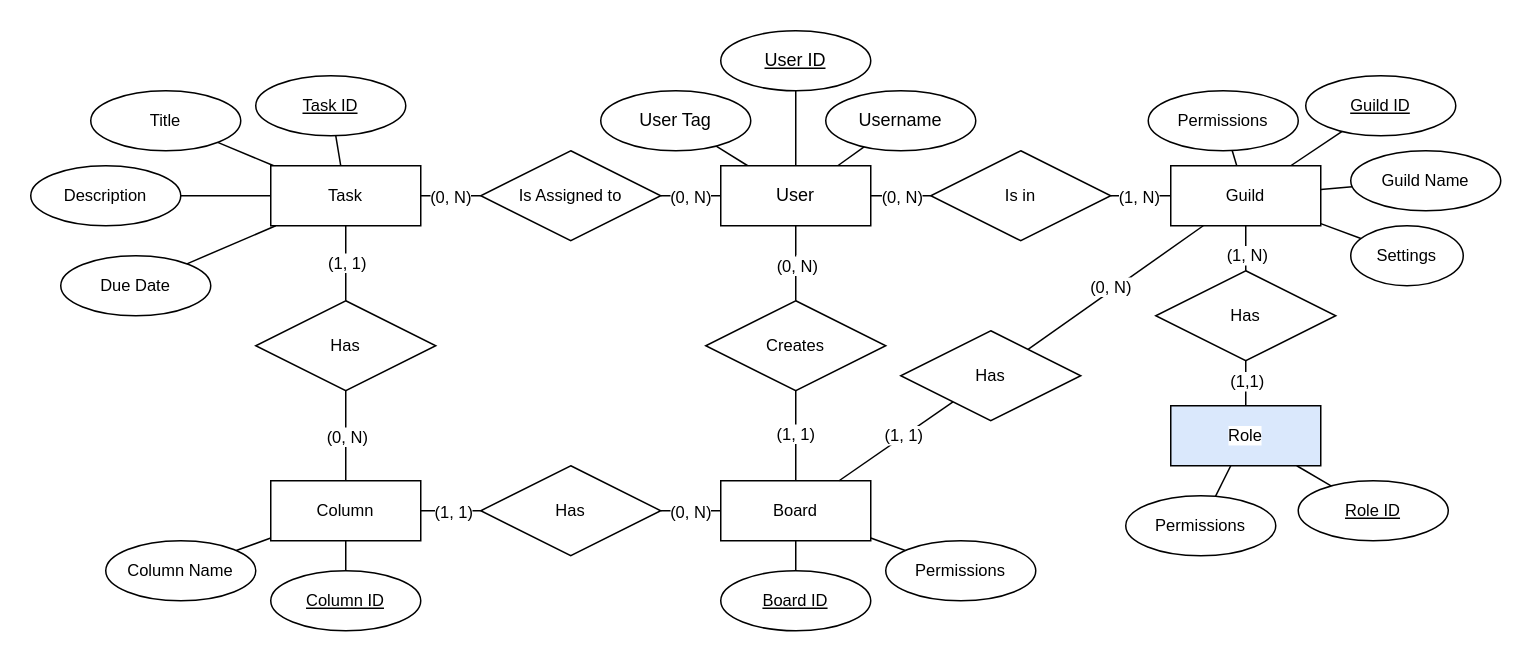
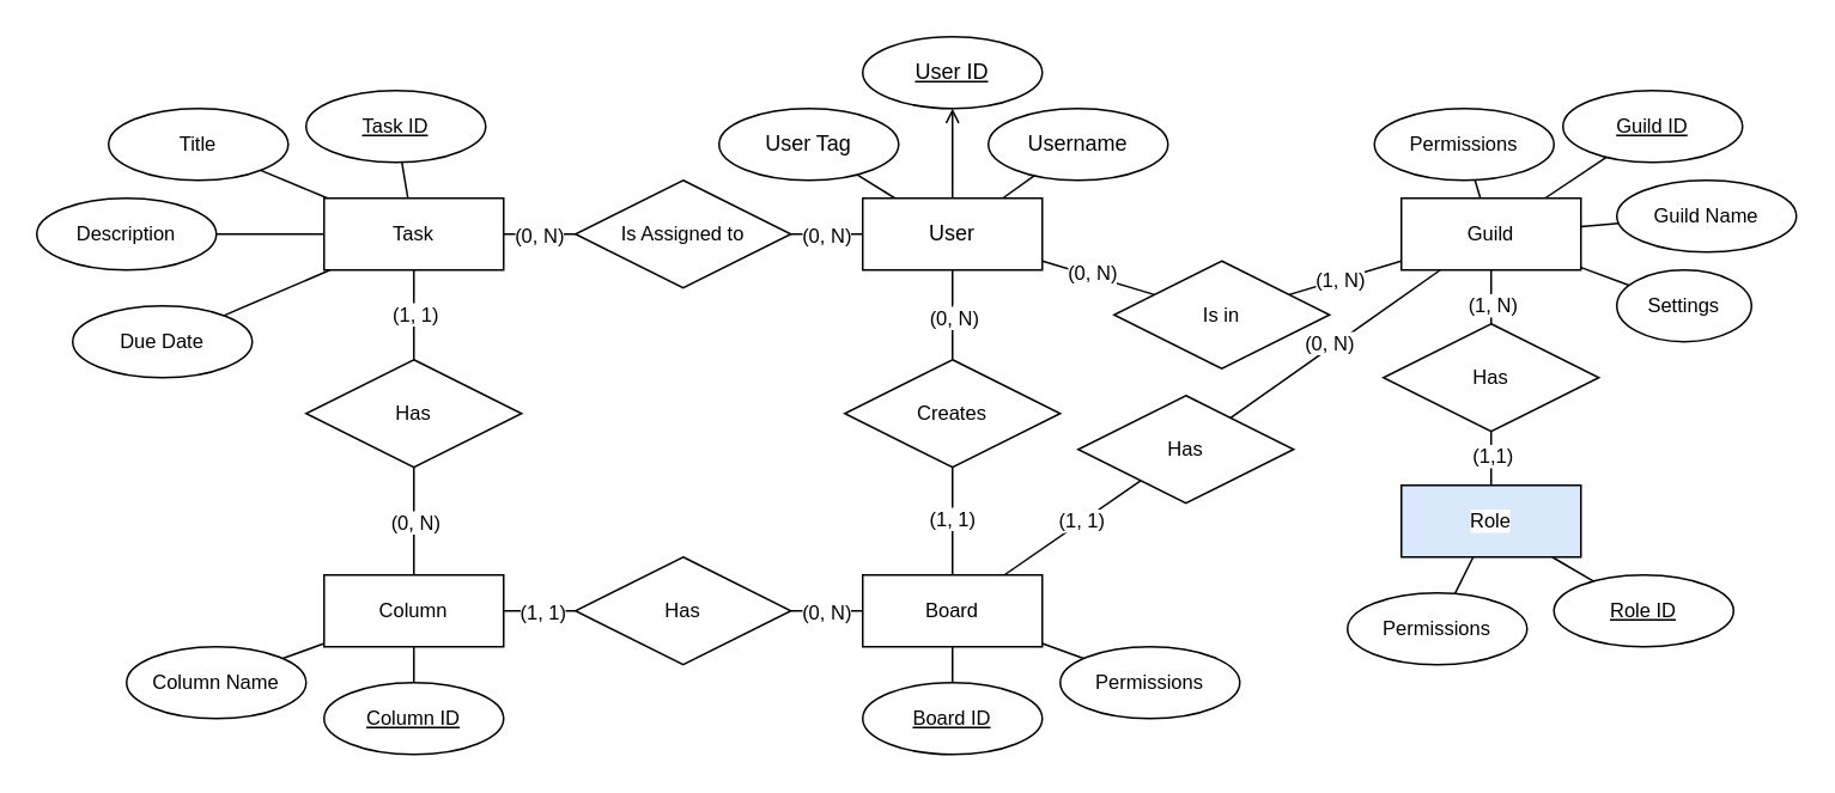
- <mxCell id="15" style="rounded=0;orthogonalLoop=1;jettySize=auto;html=1;endArrow=none;endFill=0;" edge="1" parent="1" source="11" target="12"><mxGeometry relative="1" as="geometry" /></mxCell>
+ <mxCell id="15" style="rounded=0;orthogonalLoop=1;jettySize=auto;html=1;endArrow=open;endFill=0;" edge="1" parent="1" source="11" target="12"><mxGeometry relative="1" as="geometry" /></mxCell>
- <mxCell id="41" value="Is in" style="shape=rhombus;perimeter=rhombusPerimeter;whiteSpace=wrap;html=1;align=center;fontFamily=Helvetica;fontSize=11;fontColor=default;labelBackgroundColor=default;" vertex="1" parent="1"><mxGeometry x="620" y="100" width="120" height="60" as="geometry" /></mxCell>
+ <mxCell id="41" value="Is in" style="shape=rhombus;perimeter=rhombusPerimeter;whiteSpace=wrap;html=1;align=center;fontFamily=Helvetica;fontSize=11;fontColor=default;labelBackgroundColor=default;" vertex="1" parent="1"><mxGeometry x="620" y="145" width="120" height="60" as="geometry" /></mxCell>
